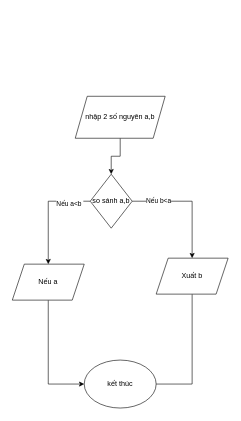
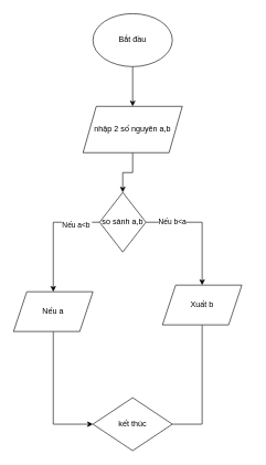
+ <mxCell id="3" value="Bắt đầu" style="ellipse;whiteSpace=wrap;html=1;" vertex="1" parent="1"><mxGeometry x="140" y="20" width="120" height="80" as="geometry" /></mxCell>
+ <mxCell id="2" style="edgeStyle=orthogonalEdgeStyle;rounded=0;orthogonalLoop=1;jettySize=auto;html=1;" edge="1" parent="1" source="3" target="5"><mxGeometry relative="1" as="geometry" /></mxCell>
- <mxCell id="12" value="Xuất b" style="shape=parallelogram;perimeter=parallelogramPerimeter;whiteSpace=wrap;html=1;fixedSize=1;" vertex="1" parent="1"><mxGeometry x="260" y="430" width="120" height="60" as="geometry" /></mxCell>
+ <mxCell id="12" value="Xuất b" style="shape=parallelogram;perimeter=parallelogramPerimeter;whiteSpace=wrap;html=1;fixedSize=1;" vertex="1" parent="1"><mxGeometry x="245" y="430" width="120" height="60" as="geometry" /></mxCell>
- <mxCell id="15" value="kết thúc" style="ellipse;whiteSpace=wrap;html=1;" vertex="1" parent="1"><mxGeometry x="140" y="600" width="120" height="80" as="geometry" /></mxCell>
+ <mxCell id="15" value="kết thúc" style="rhombus;whiteSpace=wrap;html=1;" vertex="1" parent="1"><mxGeometry x="140" y="600" width="120" height="80" as="geometry" /></mxCell>
